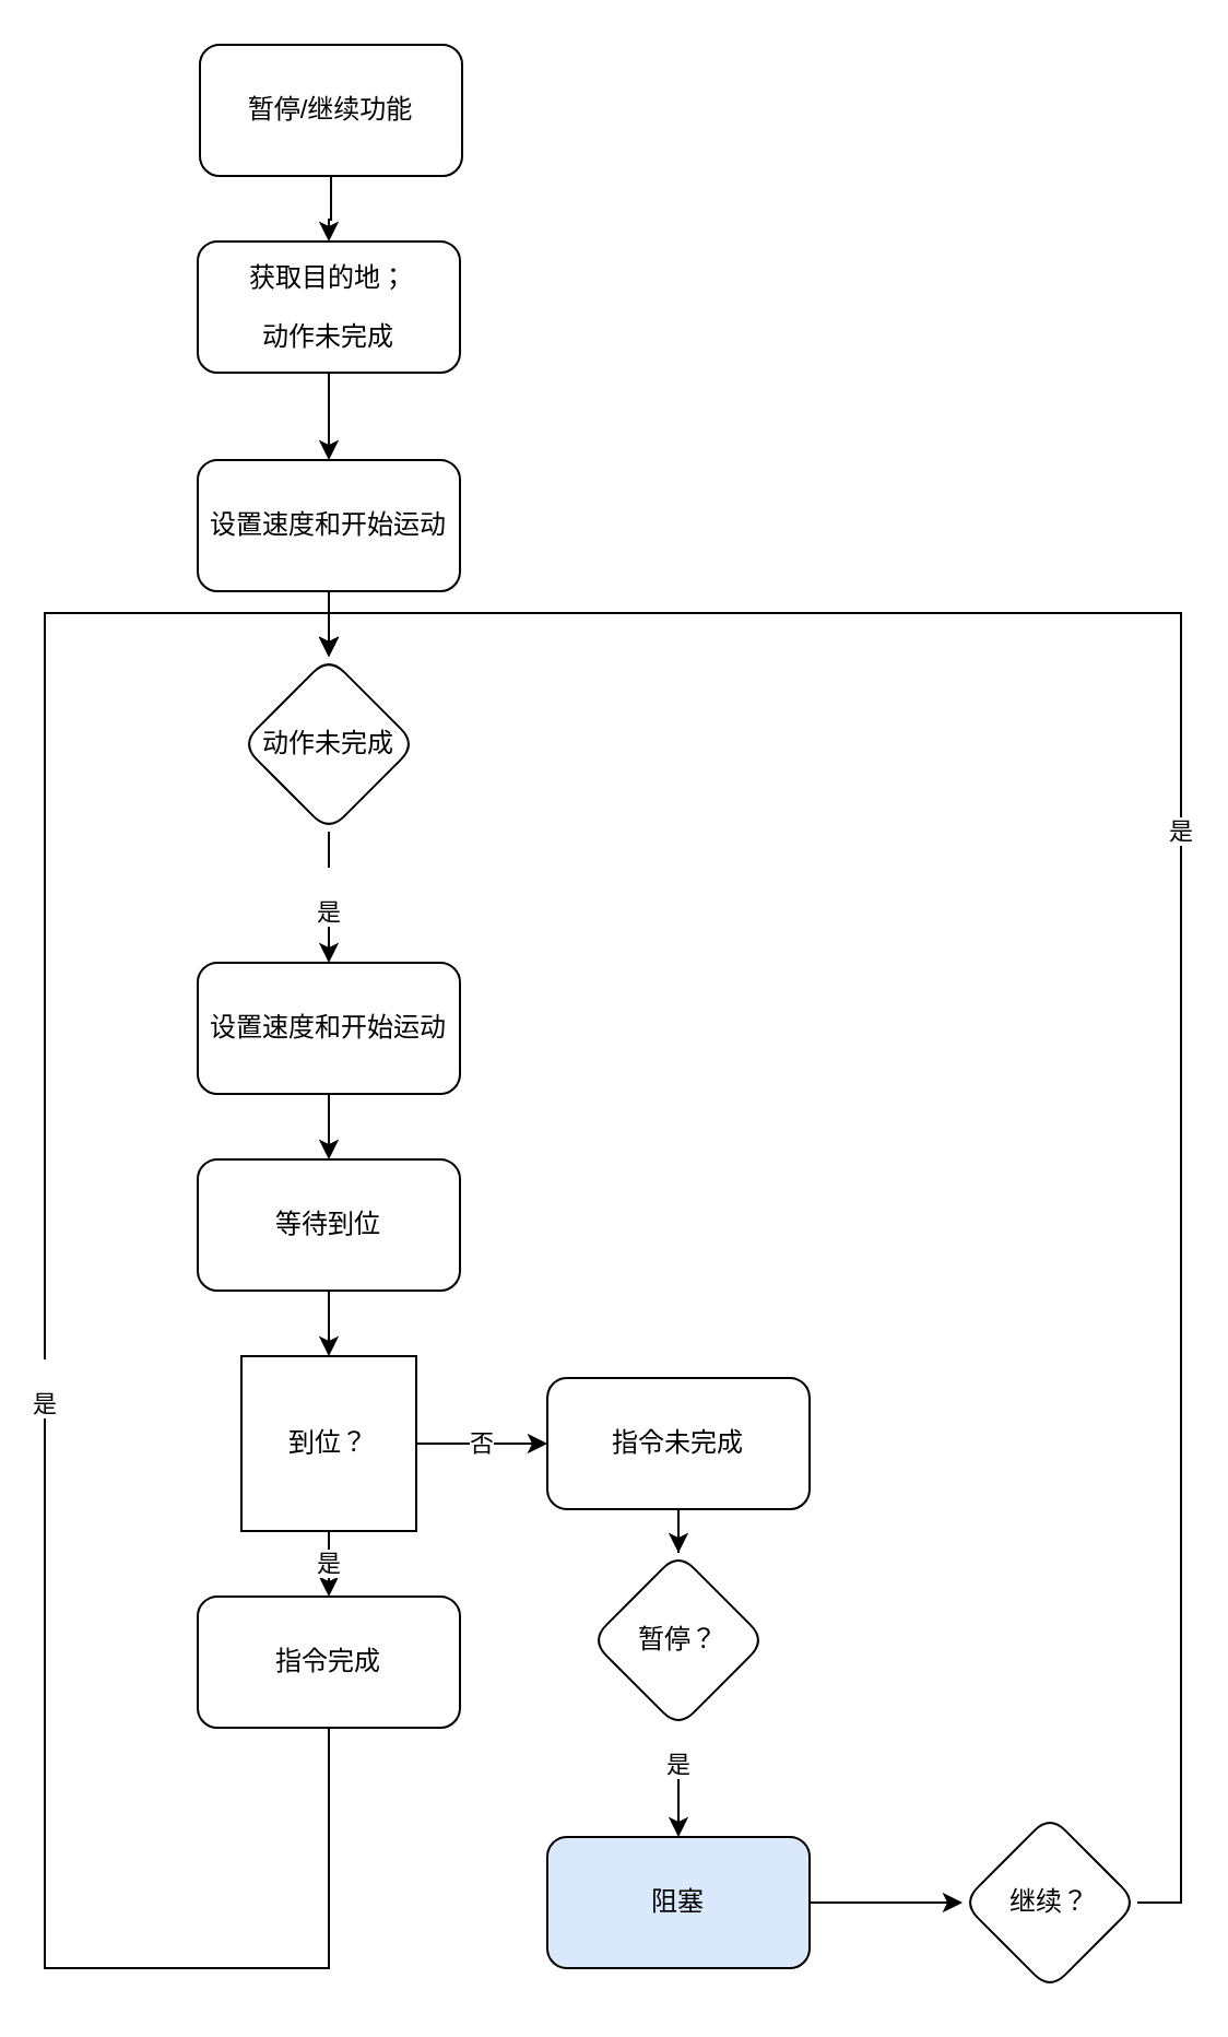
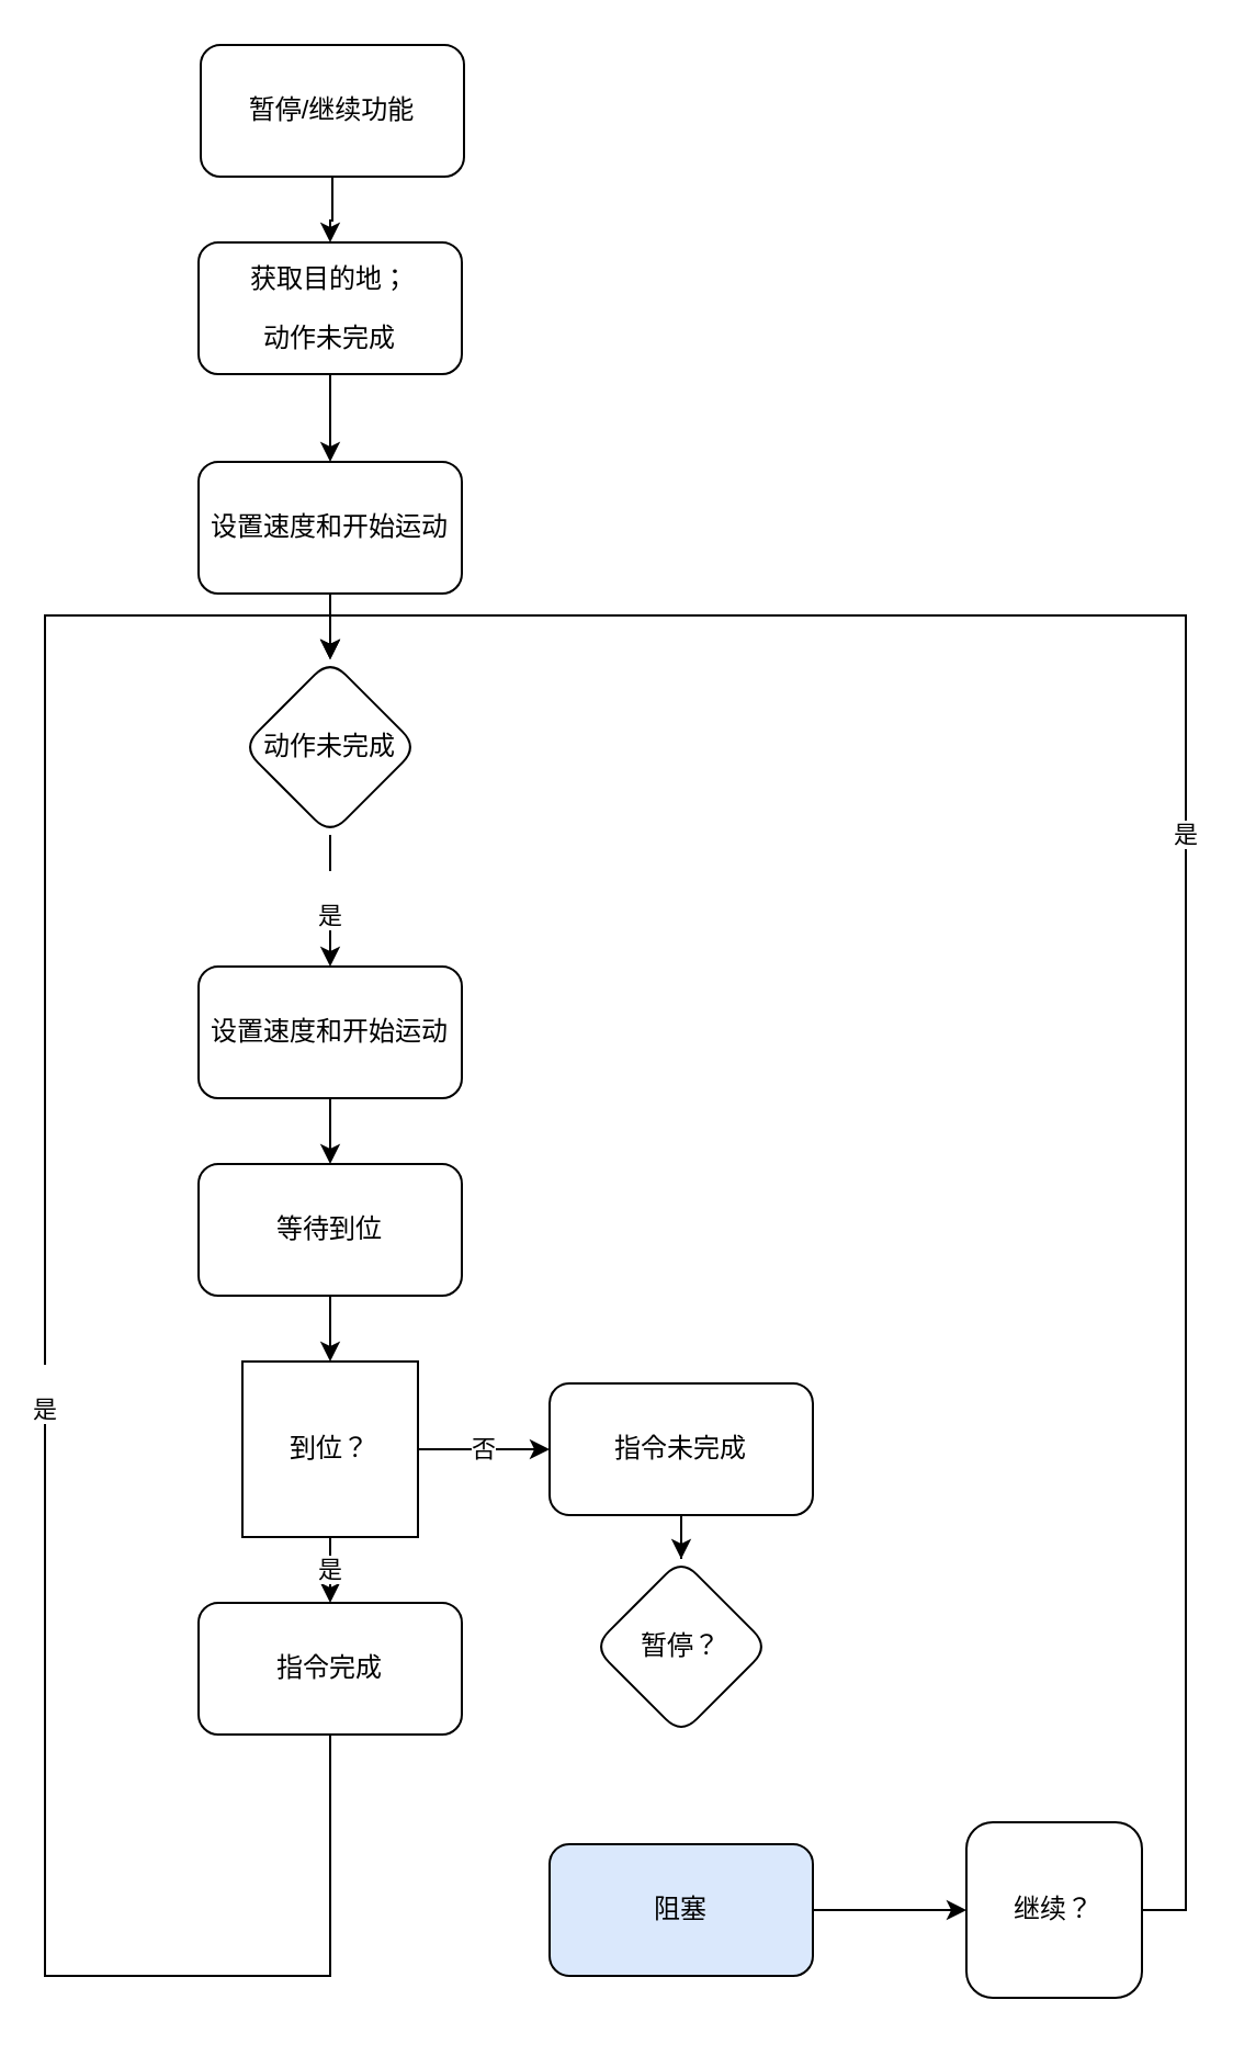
- <mxCell id="20" value="&lt;br&gt;是" style="edgeStyle=orthogonalEdgeStyle;rounded=0;orthogonalLoop=1;jettySize=auto;html=1;" edge="1" parent="1" source="21" target="23"><mxGeometry x="-0.6" relative="1" as="geometry"><mxPoint as="offset" /></mxGeometry></mxCell>
- <mxCell id="26" value="继续？" style="rhombus;whiteSpace=wrap;html=1;rounded=1;" vertex="1" parent="1"><mxGeometry x="440" y="830" width="80" height="80" as="geometry" /></mxCell>
+ <mxCell id="26" value="继续？" style="whiteSpace=wrap;html=1;rounded=1;" vertex="1" parent="1"><mxGeometry x="440" y="830" width="80" height="80" as="geometry" /></mxCell>
